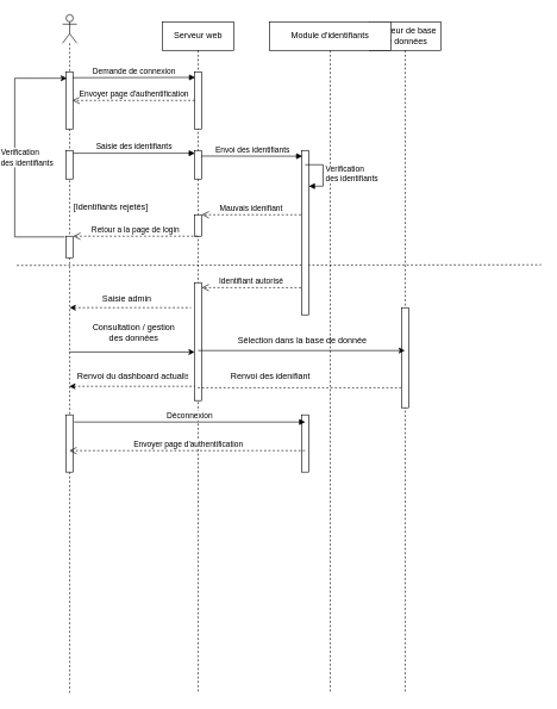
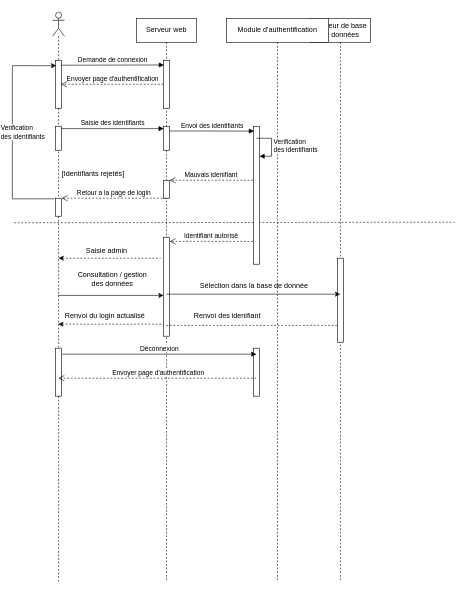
- <mxCell id="17" value="Module d'identifiants" style="shape=umlLifeline;perimeter=lifelinePerimeter;whiteSpace=wrap;html=1;container=1;collapsible=0;recursiveResize=0;outlineConnect=0;" parent="1" vertex="1"><mxGeometry x="377" y="30" width="170" height="940" as="geometry" /></mxCell>
+ <mxCell id="17" value="Module d'authentification" style="shape=umlLifeline;perimeter=lifelinePerimeter;whiteSpace=wrap;html=1;container=1;collapsible=0;recursiveResize=0;outlineConnect=0;" parent="1" vertex="1"><mxGeometry x="377" y="30" width="170" height="940" as="geometry" /></mxCell>
- <mxCell id="39" value="Renvoi du dashboard actualisé" style="text;strokeColor=none;fillColor=none;align=left;verticalAlign=middle;spacingLeft=4;spacingRight=4;overflow=hidden;points=[[0,0.5],[1,0.5]];portConstraint=eastwest;rotatable=0;" vertex="1" parent="1"><mxGeometry x="102" y="510" width="165" height="30" as="geometry" /></mxCell>
+ <mxCell id="39" value="Renvoi du login actualisé" style="text;strokeColor=none;fillColor=none;align=left;verticalAlign=middle;spacingLeft=4;spacingRight=4;overflow=hidden;points=[[0,0.5],[1,0.5]];portConstraint=eastwest;rotatable=0;" vertex="1" parent="1"><mxGeometry x="102" y="510" width="165" height="30" as="geometry" /></mxCell>
